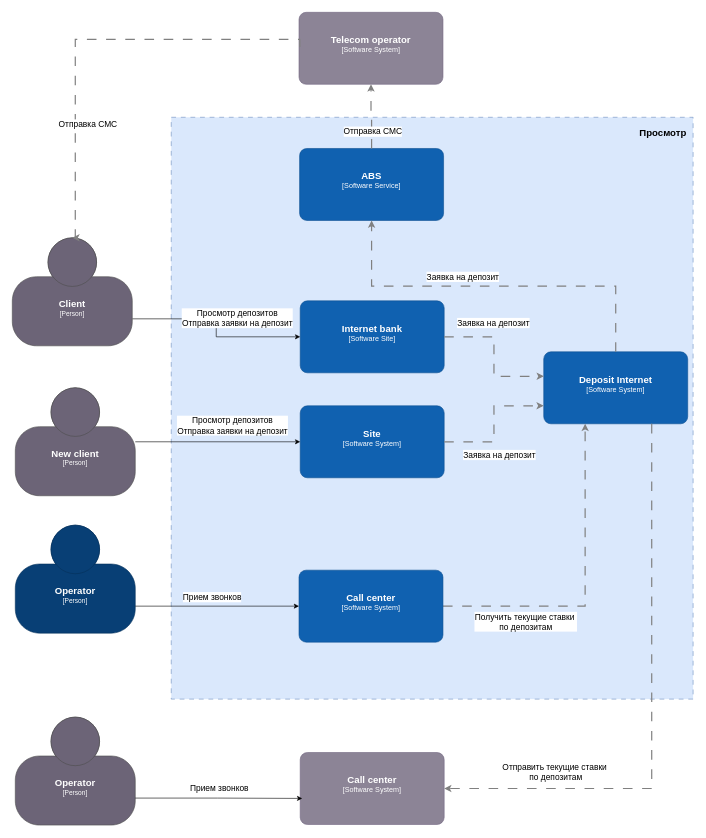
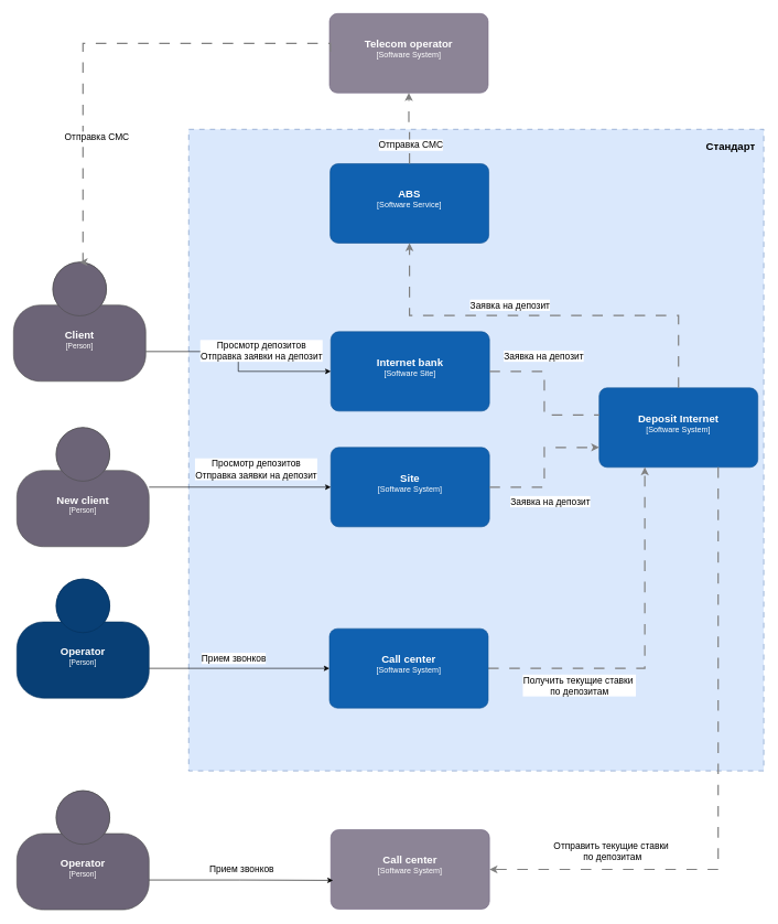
- <mxCell id="13" value="Просмотр" style="text;html=1;align=center;verticalAlign=middle;whiteSpace=wrap;rounded=0;fontStyle=1;fontSize=16;" parent="1" vertex="1"><mxGeometry x="1075" y="205" width="60" height="30" as="geometry" /></mxCell>
+ <mxCell id="13" value="Стандарт" style="text;html=1;align=center;verticalAlign=middle;whiteSpace=wrap;rounded=0;fontStyle=1;fontSize=16;" parent="1" vertex="1"><mxGeometry x="1075" y="205" width="60" height="30" as="geometry" /></mxCell>
- <mxCell id="20" style="edgeStyle=orthogonalEdgeStyle;rounded=0;orthogonalLoop=1;jettySize=auto;html=1;exitX=1;exitY=0.5;exitDx=0;exitDy=0;exitPerimeter=0;entryX=0.001;entryY=0.34;entryDx=0;entryDy=0;entryPerimeter=0;strokeWidth=2;strokeColor=#808080;dashed=1;dashPattern=8 8;" parent="1" source="4" target="5" edge="1"><mxGeometry relative="1" as="geometry" /></mxCell>
+ <mxCell id="20" style="edgeStyle=orthogonalEdgeStyle;rounded=0;orthogonalLoop=1;jettySize=auto;html=1;exitX=1;exitY=0.5;exitDx=0;exitDy=0;exitPerimeter=0;entryX=0.001;entryY=0.34;entryDx=0;entryDy=0;entryPerimeter=0;strokeWidth=2;strokeColor=#808080;dashed=1;dashPattern=8 8;endArrow=none;" parent="1" source="4" target="5" edge="1"><mxGeometry relative="1" as="geometry" /></mxCell>
